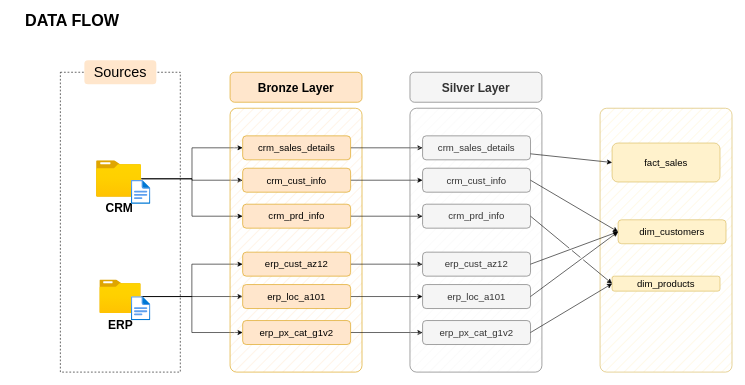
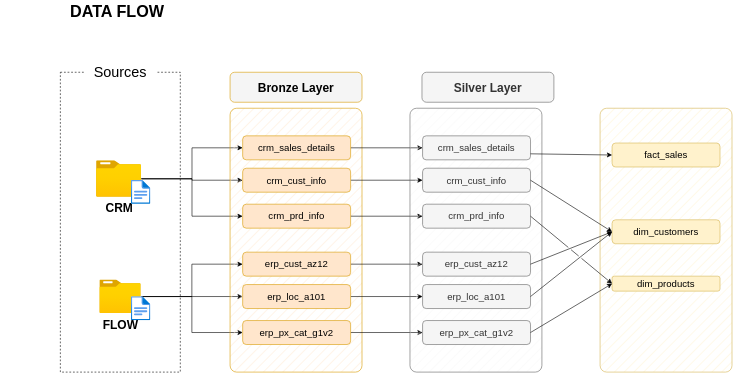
- <mxCell id="46" value="DATA FLOW" style="text;html=1;align=center;verticalAlign=middle;whiteSpace=wrap;rounded=0;fontSize=27;fontStyle=1" parent="1" vertex="1"><mxGeometry x="20" y="20" width="200" height="30" as="geometry" /></mxCell>
+ <mxCell id="46" value="DATA FLOW" style="text;html=1;align=center;verticalAlign=middle;whiteSpace=wrap;rounded=0;fontSize=27;fontStyle=1" parent="1" vertex="1"><mxGeometry x="95" y="5" width="200" height="30" as="geometry" /></mxCell>
- <mxCell id="3" value="&lt;font style=&quot;font-size: 24px;&quot;&gt;Sources&lt;/font&gt;" style="rounded=1;whiteSpace=wrap;html=1;strokeColor=none;fillColor=#ffe6cc;" parent="1" vertex="1"><mxGeometry x="140" y="100" width="120" height="40" as="geometry" /></mxCell>
+ <mxCell id="3" value="&lt;font style=&quot;font-size: 24px;&quot;&gt;Sources&lt;/font&gt;" style="rounded=1;whiteSpace=wrap;html=1;strokeColor=none;" parent="1" vertex="1"><mxGeometry x="140" y="100" width="120" height="40" as="geometry" /></mxCell>
- <mxCell id="13" value="Bronze Layer" style="rounded=1;whiteSpace=wrap;html=1;fillColor=#ffe6cc;strokeColor=#d79b00;fontSize=20;fontStyle=1" parent="1" vertex="1"><mxGeometry x="383" y="120" width="220" height="50" as="geometry" /></mxCell>
+ <mxCell id="13" value="Bronze Layer" style="rounded=1;whiteSpace=wrap;html=1;fillColor=#f5f5f5;strokeColor=#d79b00;fontSize=20;fontStyle=1;" parent="1" vertex="1"><mxGeometry x="383" y="120" width="220" height="50" as="geometry" /></mxCell>
- <mxCell id="27" value="Silver Layer" style="rounded=1;whiteSpace=wrap;html=1;fillColor=#f5f5f5;strokeColor=#666666;fontSize=20;fontStyle=1;fontColor=#333333;" parent="1" vertex="1"><mxGeometry x="683" y="120" width="220" height="50" as="geometry" /></mxCell>
+ <mxCell id="27" value="Silver Layer" style="rounded=1;whiteSpace=wrap;html=1;fillColor=#f5f5f5;strokeColor=#666666;fontSize=20;fontStyle=1;fontColor=#333333;" parent="1" vertex="1"><mxGeometry x="703" y="120" width="220" height="50" as="geometry" /></mxCell>
- <mxCell id="35" value="fact_sales" style="rounded=1;whiteSpace=wrap;html=1;fillColor=#fff2cc;strokeColor=#d6b656;fontSize=16;fontStyle=0;" parent="1" vertex="1"><mxGeometry x="1020" y="238" width="180" height="65" as="geometry" /></mxCell>
+ <mxCell id="35" value="fact_sales" style="rounded=1;whiteSpace=wrap;html=1;fillColor=#fff2cc;strokeColor=#d6b656;fontSize=16;fontStyle=0;" parent="1" vertex="1"><mxGeometry x="1020" y="238" width="180" height="40" as="geometry" /></mxCell>
- <mxCell id="36" value="dim_customers" style="rounded=1;whiteSpace=wrap;html=1;fillColor=#fff2cc;strokeColor=#d6b656;fontSize=16;fontStyle=0;" parent="1" vertex="1"><mxGeometry x="1030" y="366" width="180" height="40" as="geometry" /></mxCell>
+ <mxCell id="36" value="dim_customers" style="rounded=1;whiteSpace=wrap;html=1;fillColor=#fff2cc;strokeColor=#d6b656;fontSize=16;fontStyle=0;" parent="1" vertex="1"><mxGeometry x="1020" y="366" width="180" height="40" as="geometry" /></mxCell>
- <mxCell id="11" value="&lt;font style=&quot;font-size: 20px;&quot;&gt;&lt;b&gt;ERP&lt;/b&gt;&lt;/font&gt;" style="image;aspect=fixed;html=1;points=[];align=center;fontSize=12;image=img/lib/azure2/general/Folder_Blank.svg;" parent="1" vertex="1"><mxGeometry x="165.5" y="466" width="69" height="56.0" as="geometry" /></mxCell>
+ <mxCell id="11" value="&lt;font style=&quot;font-size: 20px;&quot;&gt;&lt;b&gt;FLOW&lt;/b&gt;&lt;/font&gt;" style="image;aspect=fixed;html=1;points=[];align=center;fontSize=12;image=img/lib/azure2/general/Folder_Blank.svg;" parent="1" vertex="1"><mxGeometry x="165.5" y="466" width="69" height="56.0" as="geometry" /></mxCell>
